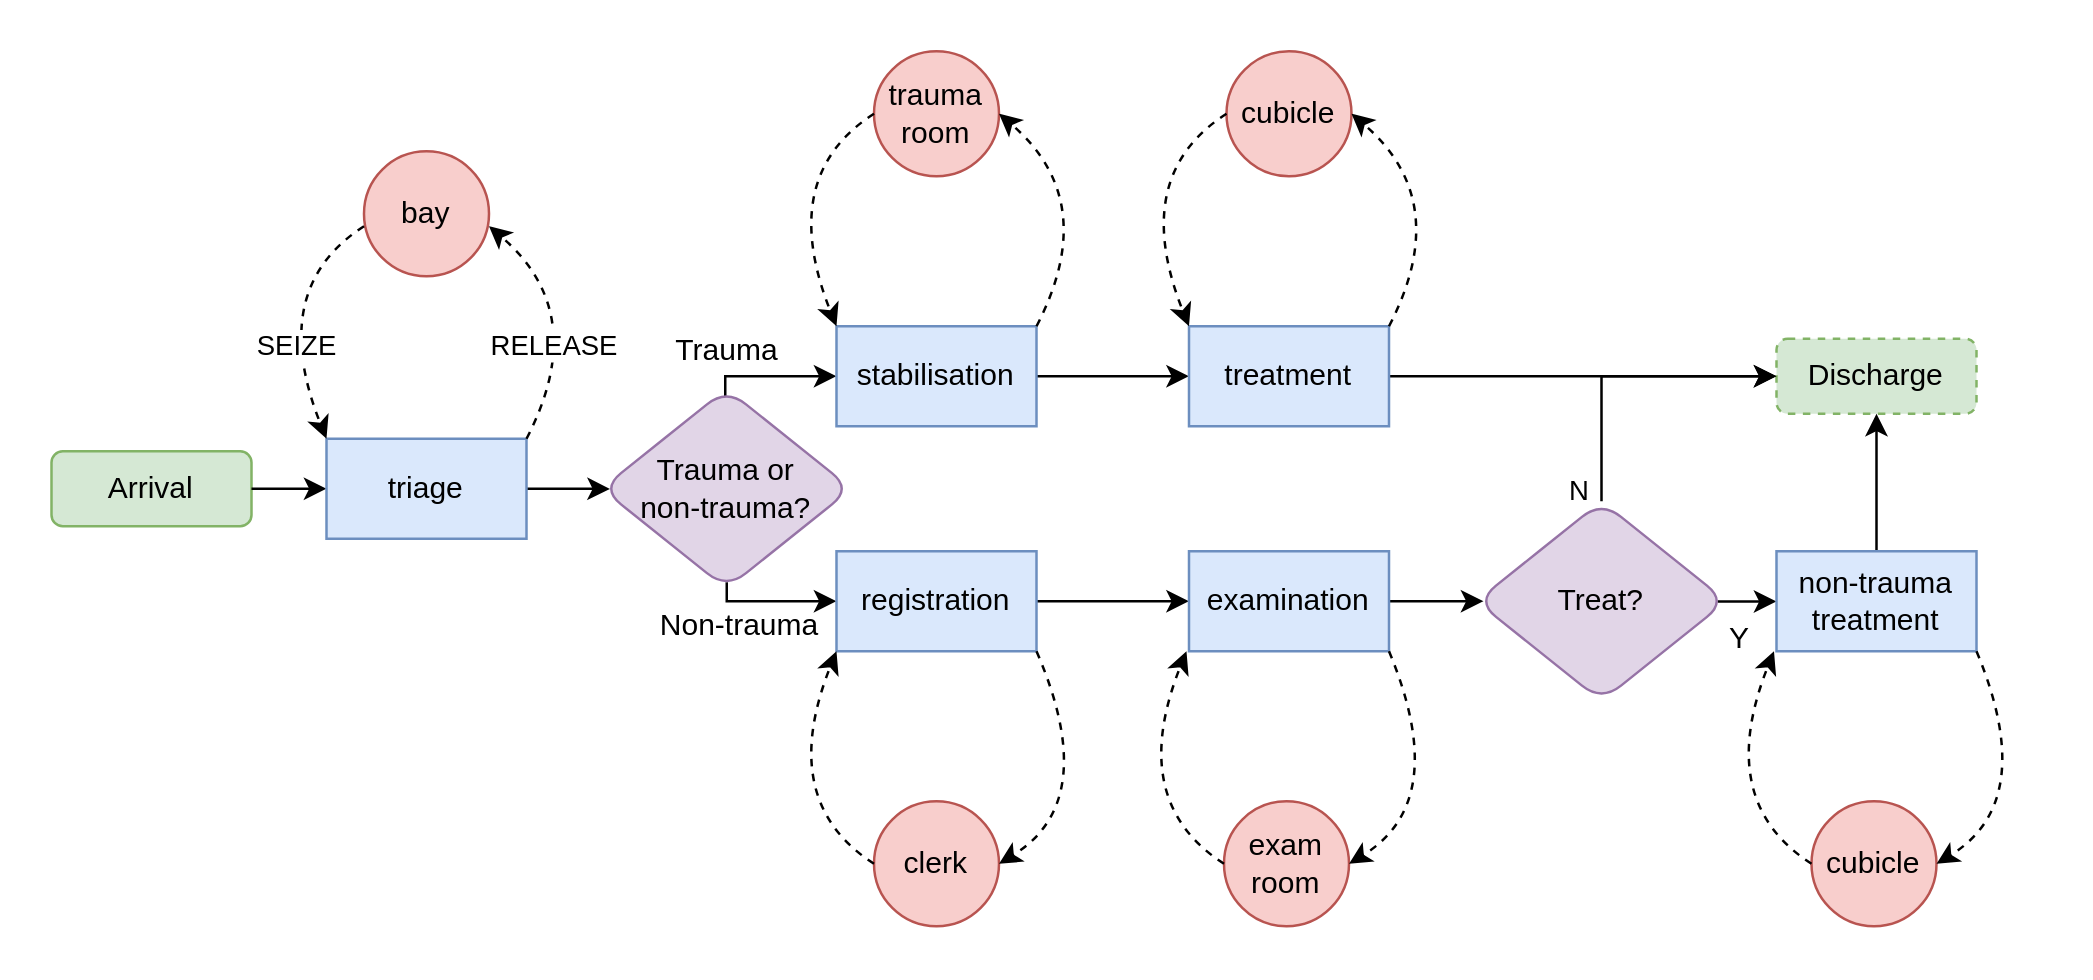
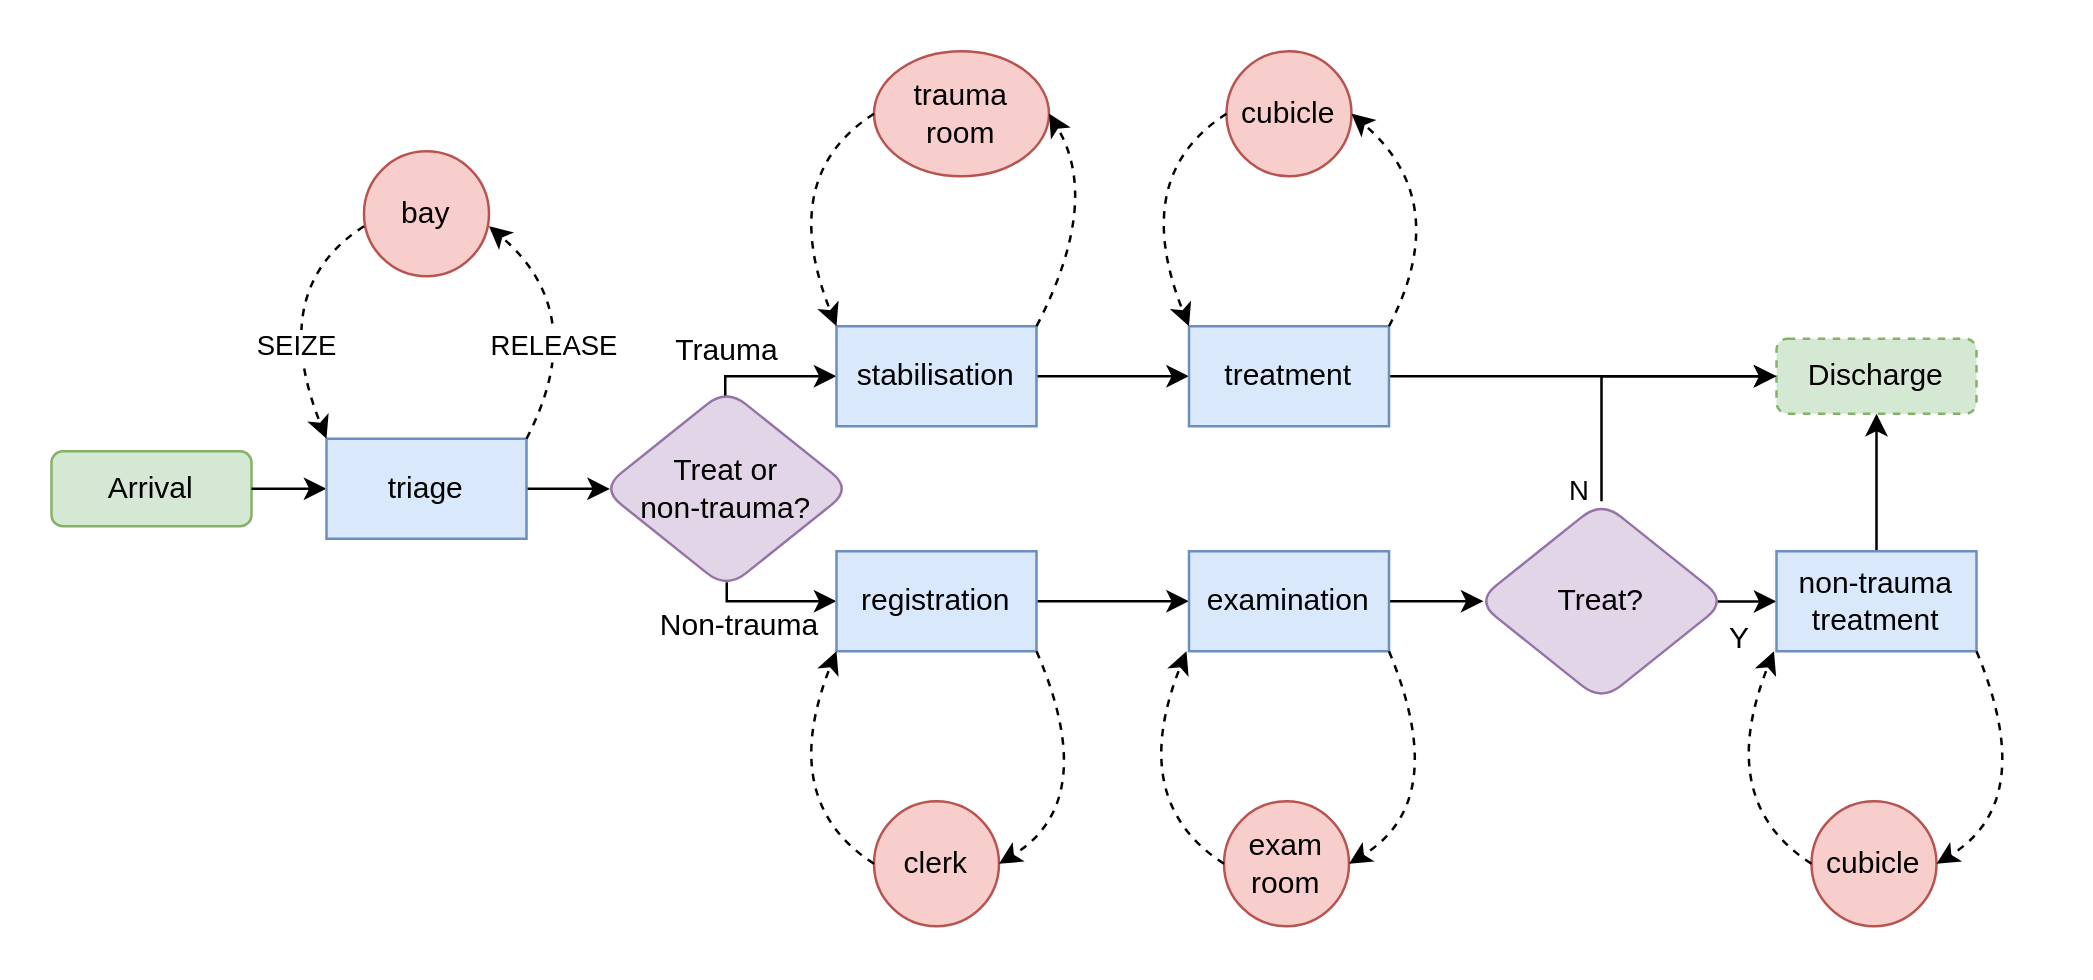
- <mxCell id="27" value="&lt;div&gt;trauma &lt;br&gt;&lt;/div&gt;&lt;div&gt;room&lt;/div&gt;" style="ellipse;whiteSpace=wrap;html=1;aspect=fixed;fillColor=#f8cecc;strokeColor=#b85450;" vertex="1" parent="1"><mxGeometry x="349" y="20" width="50" height="50" as="geometry" /></mxCell>
+ <mxCell id="27" value="&lt;div&gt;trauma &lt;br&gt;&lt;/div&gt;&lt;div&gt;room&lt;/div&gt;" style="ellipse;whiteSpace=wrap;html=1;aspect=fixed;fillColor=#f8cecc;strokeColor=#b85450;" vertex="1" parent="1"><mxGeometry x="349" y="20" width="70" height="50" as="geometry" /></mxCell>
- <mxCell id="6" value="&lt;div&gt;Trauma or &lt;br&gt;&lt;/div&gt;&lt;div&gt;non-trauma?&lt;br&gt;&lt;/div&gt;" style="rhombus;whiteSpace=wrap;html=1;rounded=1;fillColor=#e1d5e7;strokeColor=#9673a6;" vertex="1" parent="1"><mxGeometry x="240" y="155" width="100" height="80" as="geometry" /></mxCell>
+ <mxCell id="6" value="&lt;div&gt;Treat or &lt;br&gt;&lt;/div&gt;&lt;div&gt;non-trauma?&lt;br&gt;&lt;/div&gt;" style="rhombus;whiteSpace=wrap;html=1;rounded=1;fillColor=#e1d5e7;strokeColor=#9673a6;" vertex="1" parent="1"><mxGeometry x="240" y="155" width="100" height="80" as="geometry" /></mxCell>
